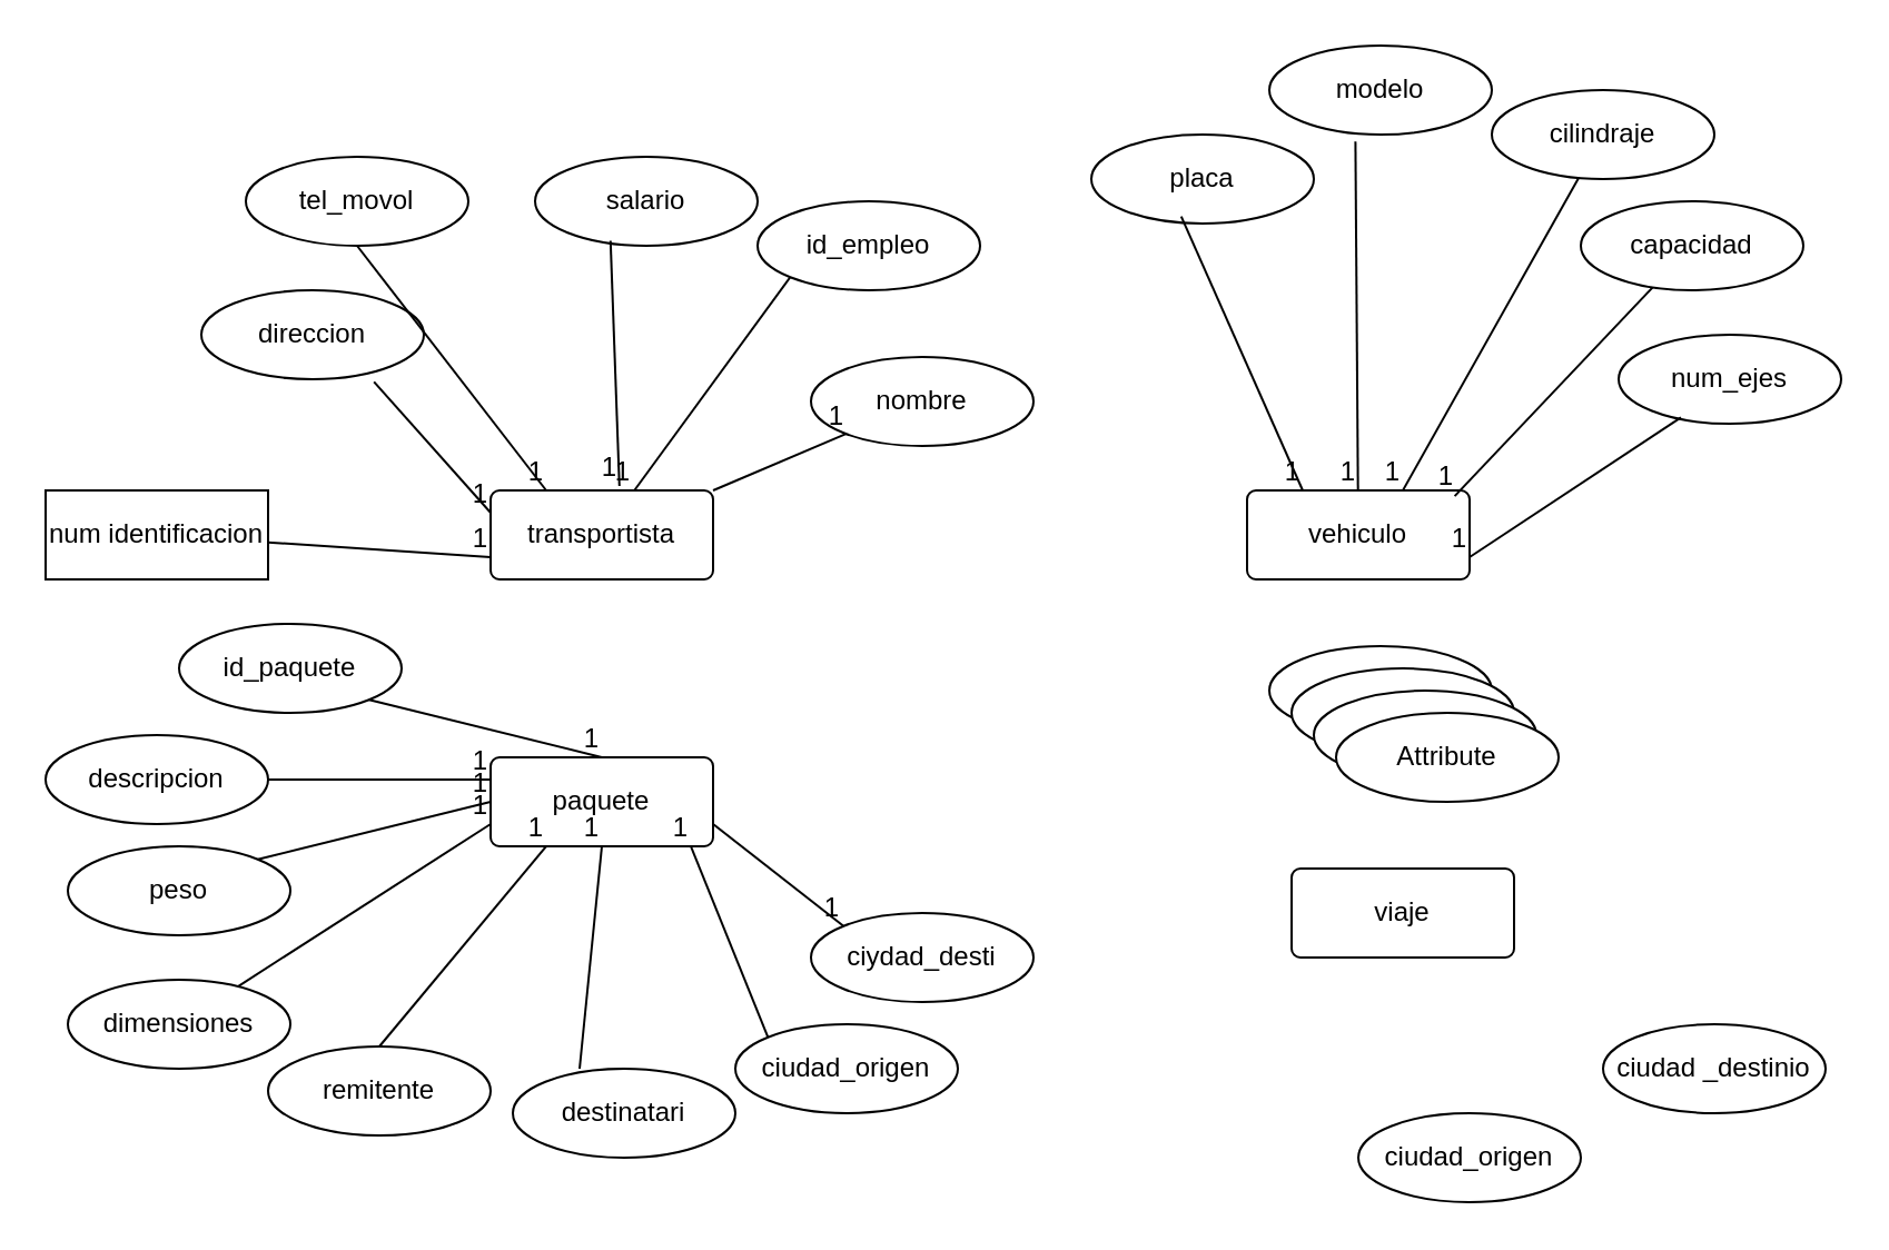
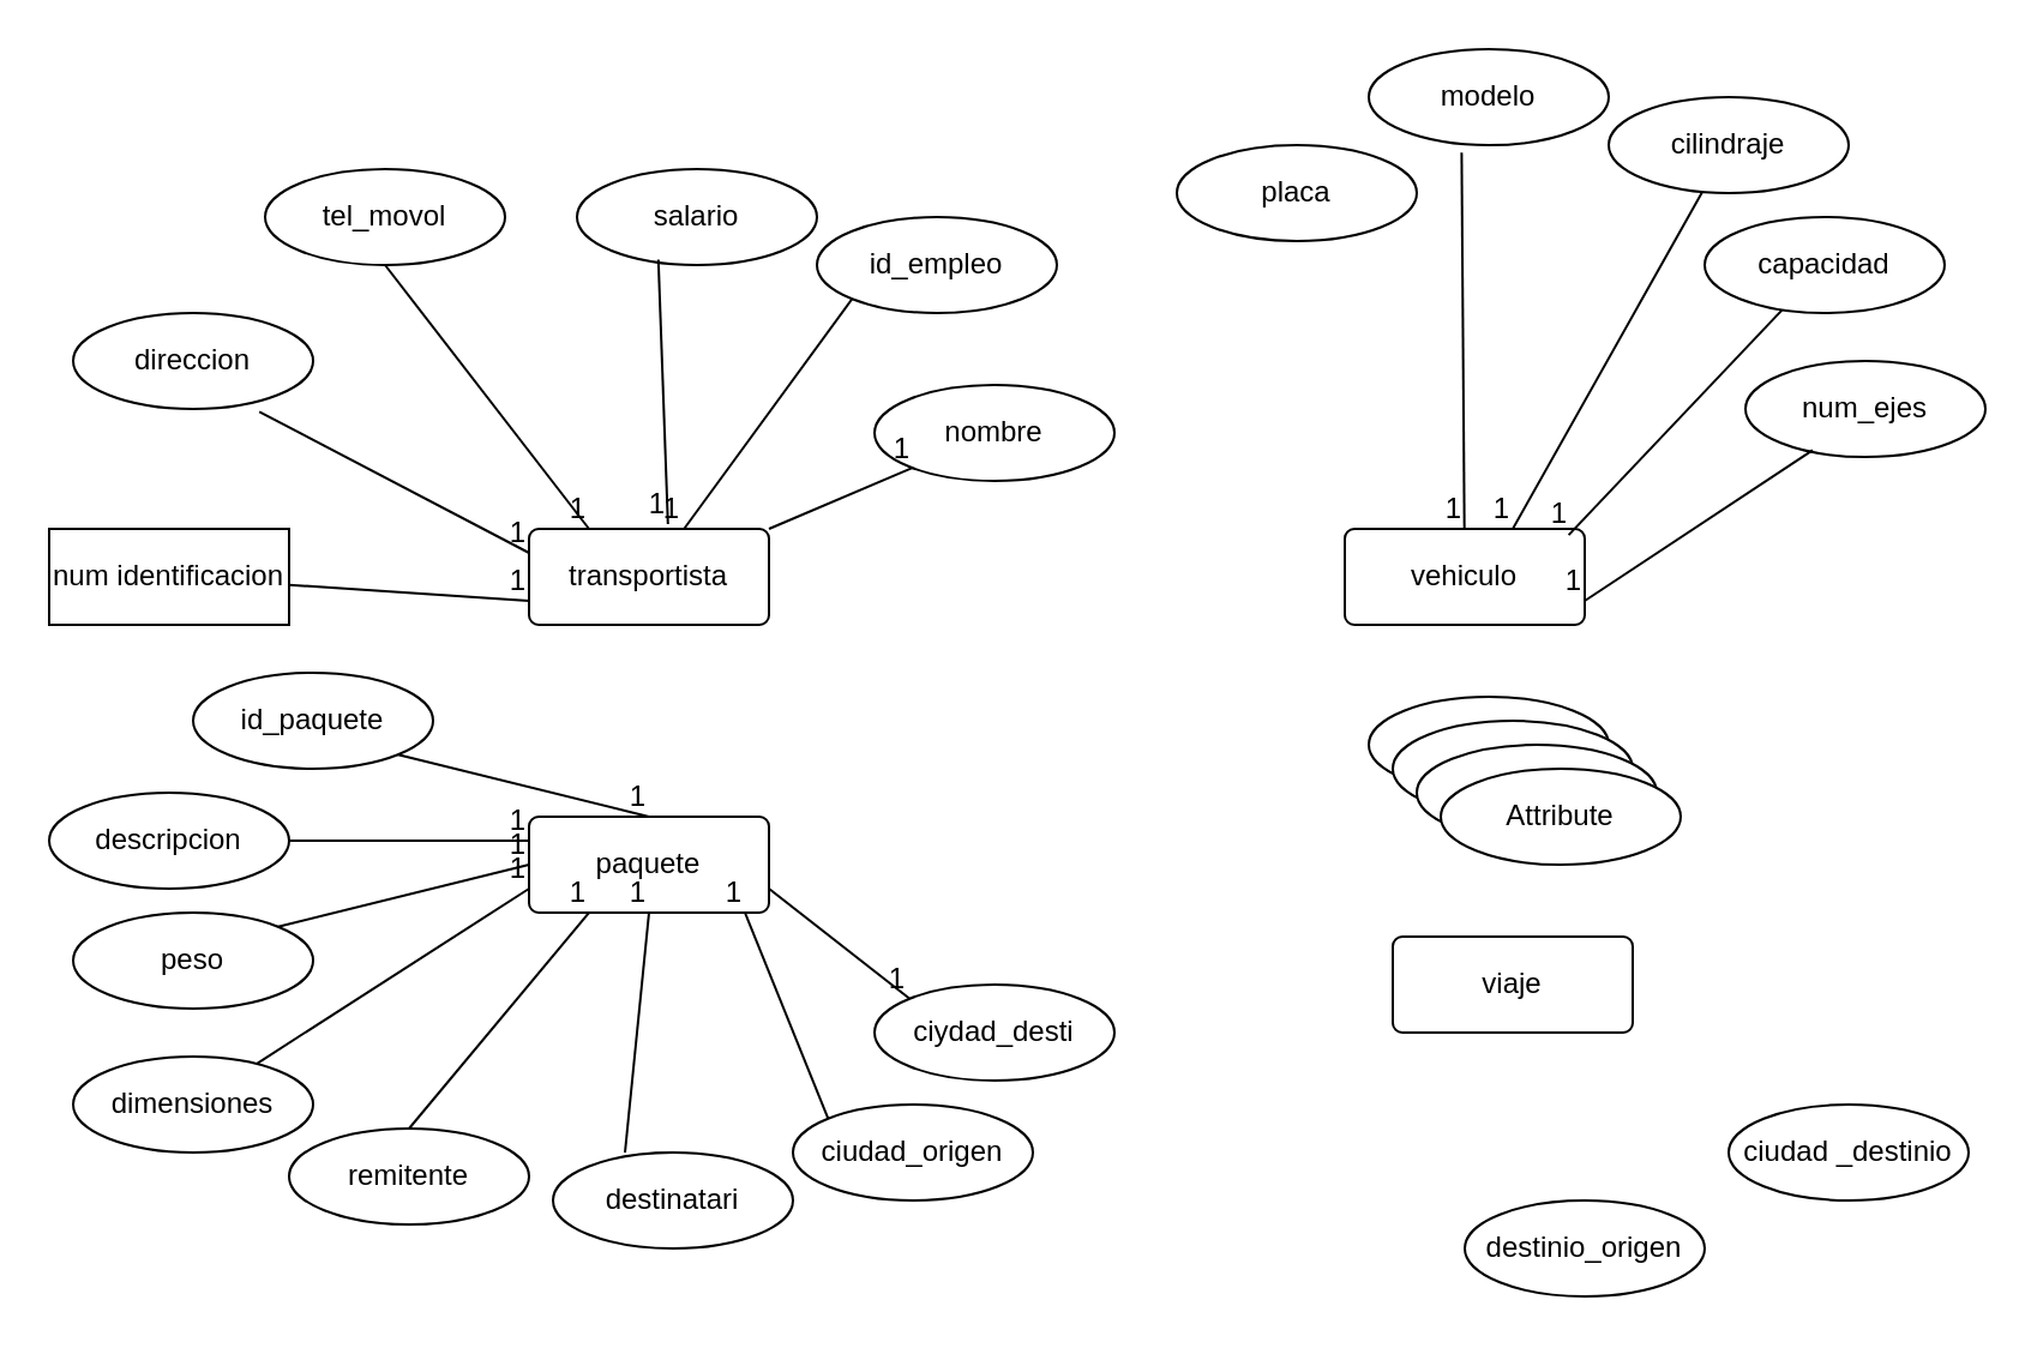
- <mxCell id="7" value="direccion" style="ellipse;whiteSpace=wrap;html=1;align=center;" vertex="1" parent="1"><mxGeometry x="90" y="130" width="100" height="40" as="geometry" /></mxCell>
+ <mxCell id="7" value="direccion" style="ellipse;whiteSpace=wrap;html=1;align=center;" vertex="1" parent="1"><mxGeometry x="30" y="130" width="100" height="40" as="geometry" /></mxCell>
- <mxCell id="29" value="" style="endArrow=none;html=1;rounded=0;exitX=0.404;exitY=0.921;exitDx=0;exitDy=0;exitPerimeter=0;entryX=0.25;entryY=0;entryDx=0;entryDy=0;" edge="1" parent="1" source="24" target="5"><mxGeometry relative="1" as="geometry"><mxPoint x="530" y="140" as="sourcePoint" /><mxPoint x="690" y="140" as="targetPoint" /></mxGeometry></mxCell>
- <mxCell id="30" value="1" style="resizable=0;html=1;whiteSpace=wrap;align=right;verticalAlign=bottom;" connectable="0" vertex="1" parent="29"><mxGeometry x="1" relative="1" as="geometry" /></mxCell>
- <mxCell id="68" value="ciudad_origen" style="ellipse;whiteSpace=wrap;html=1;align=center;" vertex="1" parent="1"><mxGeometry x="610" y="500" width="100" height="40" as="geometry" /></mxCell>
+ <mxCell id="68" value="destinio_origen" style="ellipse;whiteSpace=wrap;html=1;align=center;" vertex="1" parent="1"><mxGeometry x="610" y="500" width="100" height="40" as="geometry" /></mxCell>
